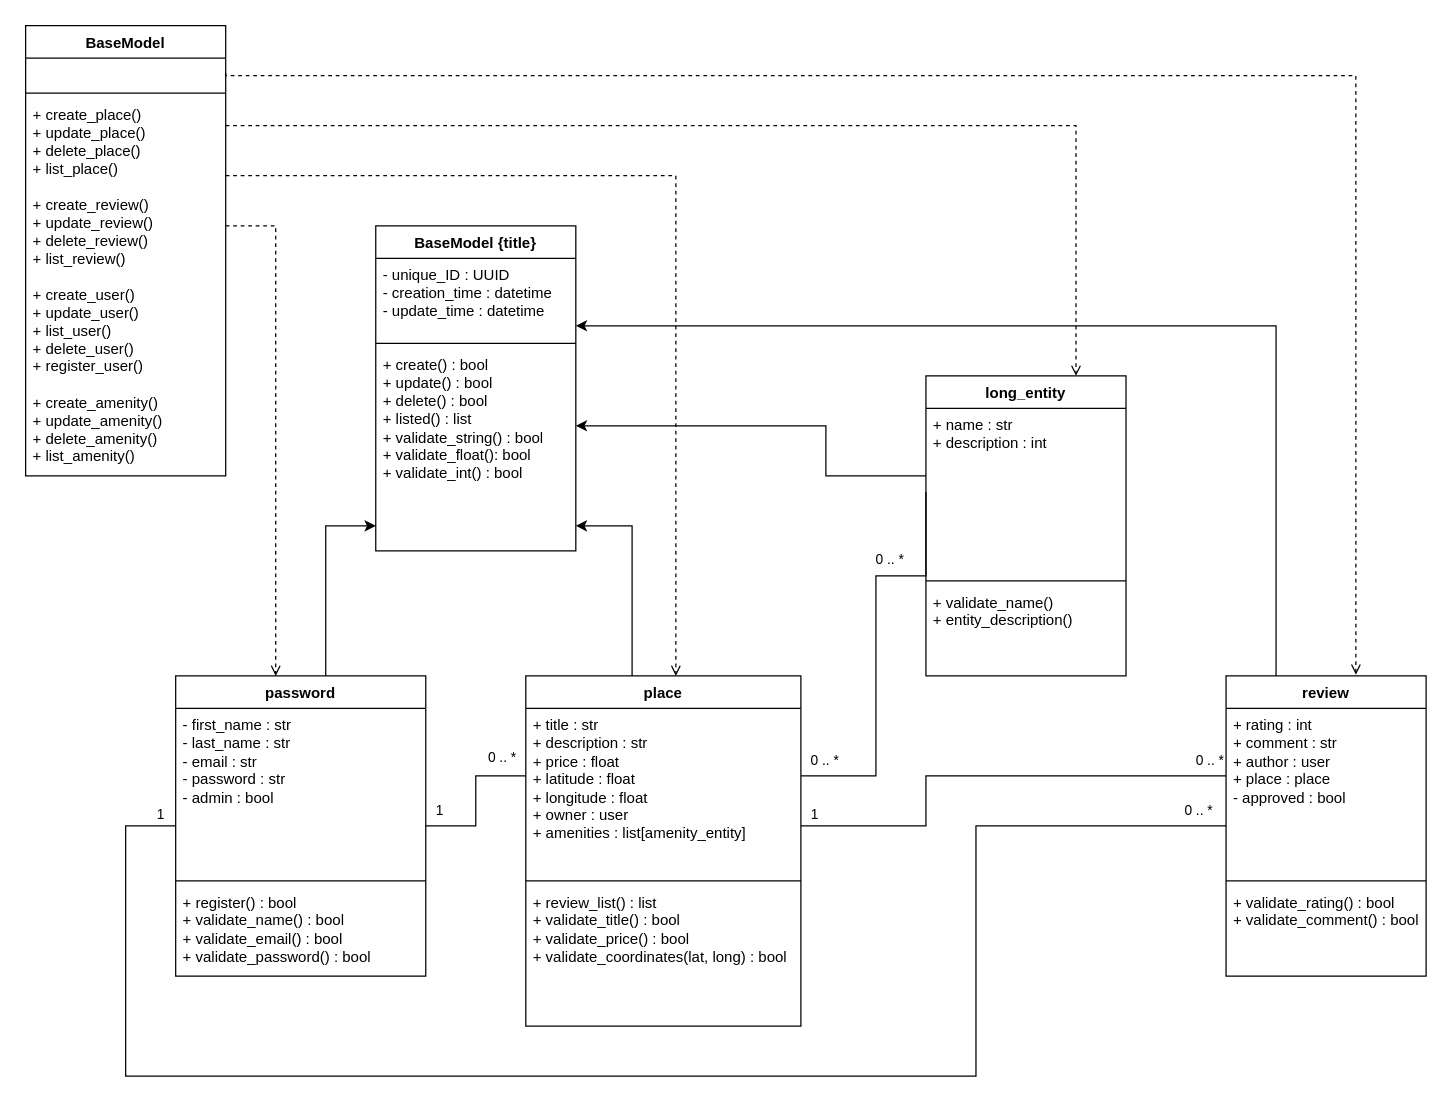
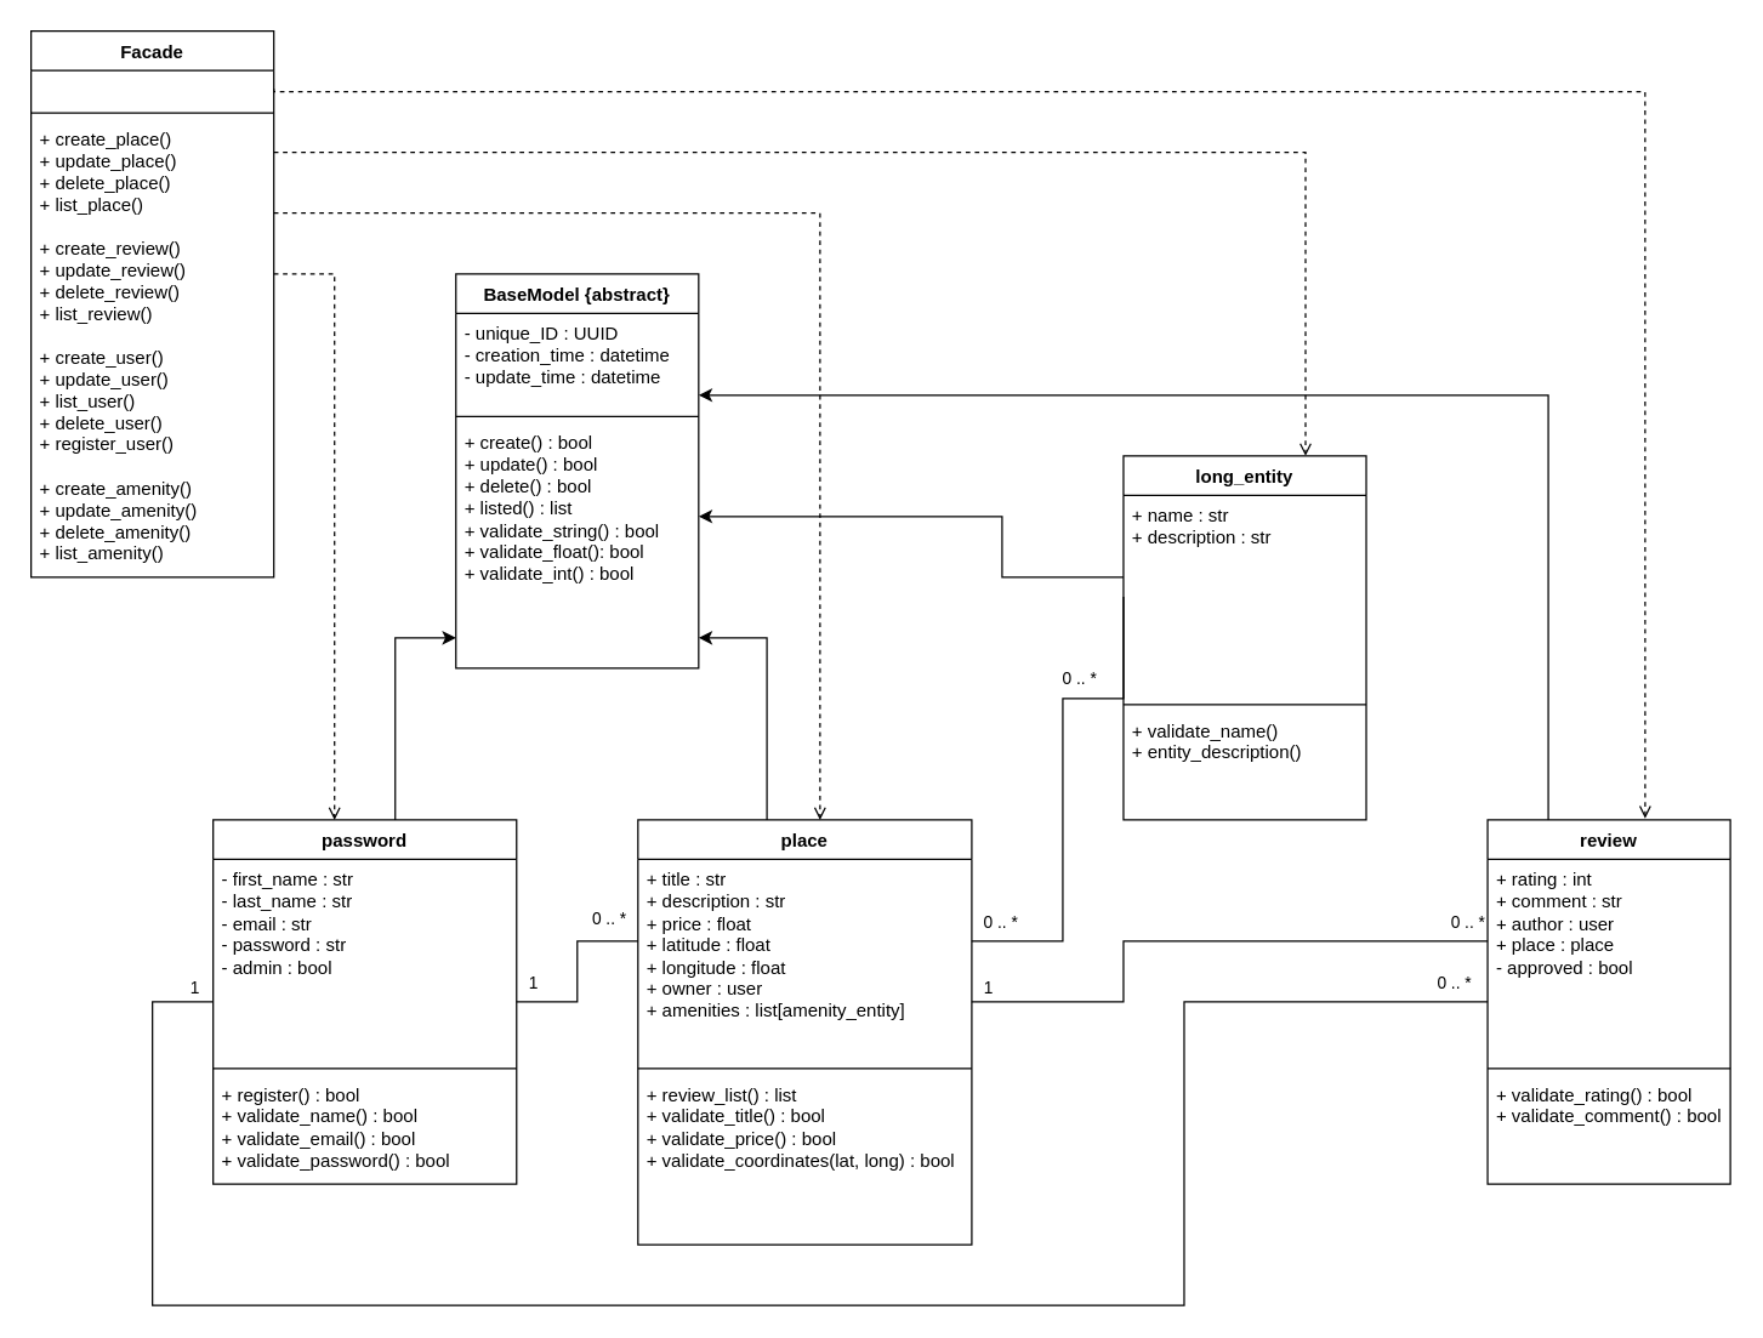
- <mxCell id="38" value="BaseModel" style="swimlane;fontStyle=1;align=center;verticalAlign=top;childLayout=stackLayout;horizontal=1;startSize=26;horizontalStack=0;resizeParent=1;resizeParentMax=0;resizeLast=0;collapsible=1;marginBottom=0;whiteSpace=wrap;html=1;" parent="1" vertex="1"><mxGeometry x="20" y="20" width="160" height="360" as="geometry" /></mxCell>
+ <mxCell id="38" value="Facade" style="swimlane;fontStyle=1;align=center;verticalAlign=top;childLayout=stackLayout;horizontal=1;startSize=26;horizontalStack=0;resizeParent=1;resizeParentMax=0;resizeLast=0;collapsible=1;marginBottom=0;whiteSpace=wrap;html=1;" parent="1" vertex="1"><mxGeometry x="20" y="20" width="160" height="360" as="geometry" /></mxCell>
- <mxCell id="10" value="BaseModel {title}" style="swimlane;fontStyle=1;align=center;verticalAlign=top;childLayout=stackLayout;horizontal=1;startSize=26;horizontalStack=0;resizeParent=1;resizeParentMax=0;resizeLast=0;collapsible=1;marginBottom=0;whiteSpace=wrap;html=1;" parent="1" vertex="1"><mxGeometry x="300" y="180" width="160" height="260" as="geometry" /></mxCell>
+ <mxCell id="10" value="BaseModel {abstract}" style="swimlane;fontStyle=1;align=center;verticalAlign=top;childLayout=stackLayout;horizontal=1;startSize=26;horizontalStack=0;resizeParent=1;resizeParentMax=0;resizeLast=0;collapsible=1;marginBottom=0;whiteSpace=wrap;html=1;" parent="1" vertex="1"><mxGeometry x="300" y="180" width="160" height="260" as="geometry" /></mxCell>
- <mxCell id="25" value="+ name : str&lt;div&gt;+ description : int&lt;/div&gt;" style="text;strokeColor=none;fillColor=none;align=left;verticalAlign=top;spacingLeft=4;spacingRight=4;overflow=hidden;rotatable=0;points=[[0,0.5],[1,0.5]];portConstraint=eastwest;whiteSpace=wrap;html=1;" parent="24" vertex="1"><mxGeometry y="26" width="160" height="134" as="geometry" /></mxCell>
+ <mxCell id="25" value="+ name : str&lt;div&gt;+ description : str&lt;/div&gt;" style="text;strokeColor=none;fillColor=none;align=left;verticalAlign=top;spacingLeft=4;spacingRight=4;overflow=hidden;rotatable=0;points=[[0,0.5],[1,0.5]];portConstraint=eastwest;whiteSpace=wrap;html=1;" parent="24" vertex="1"><mxGeometry y="26" width="160" height="134" as="geometry" /></mxCell>
